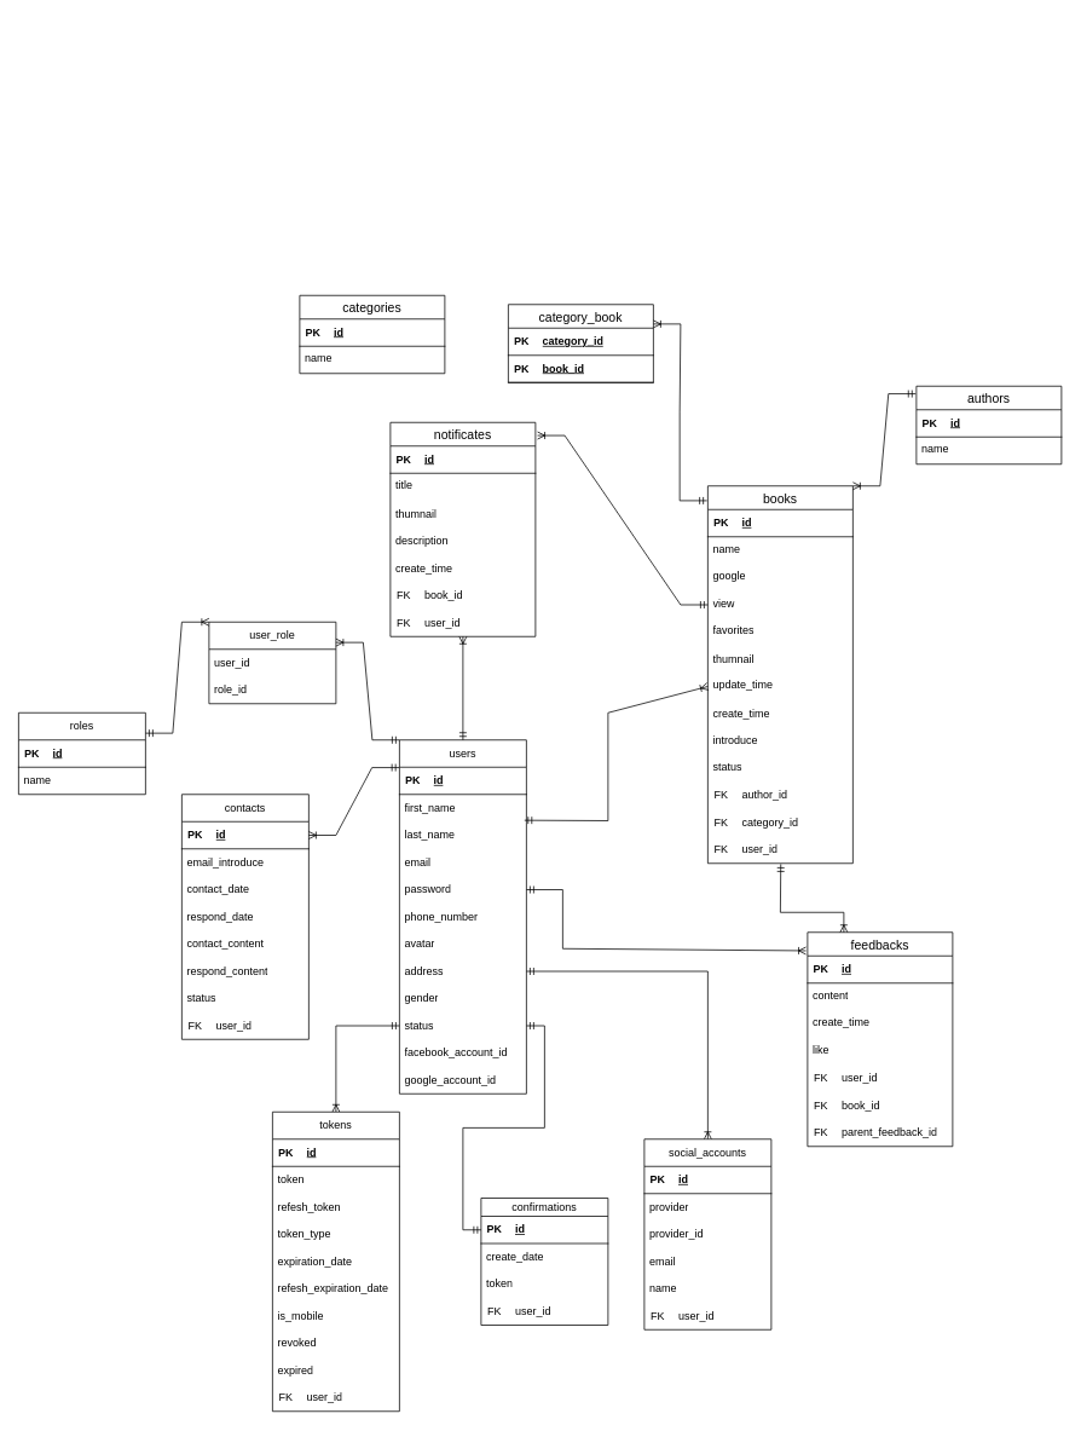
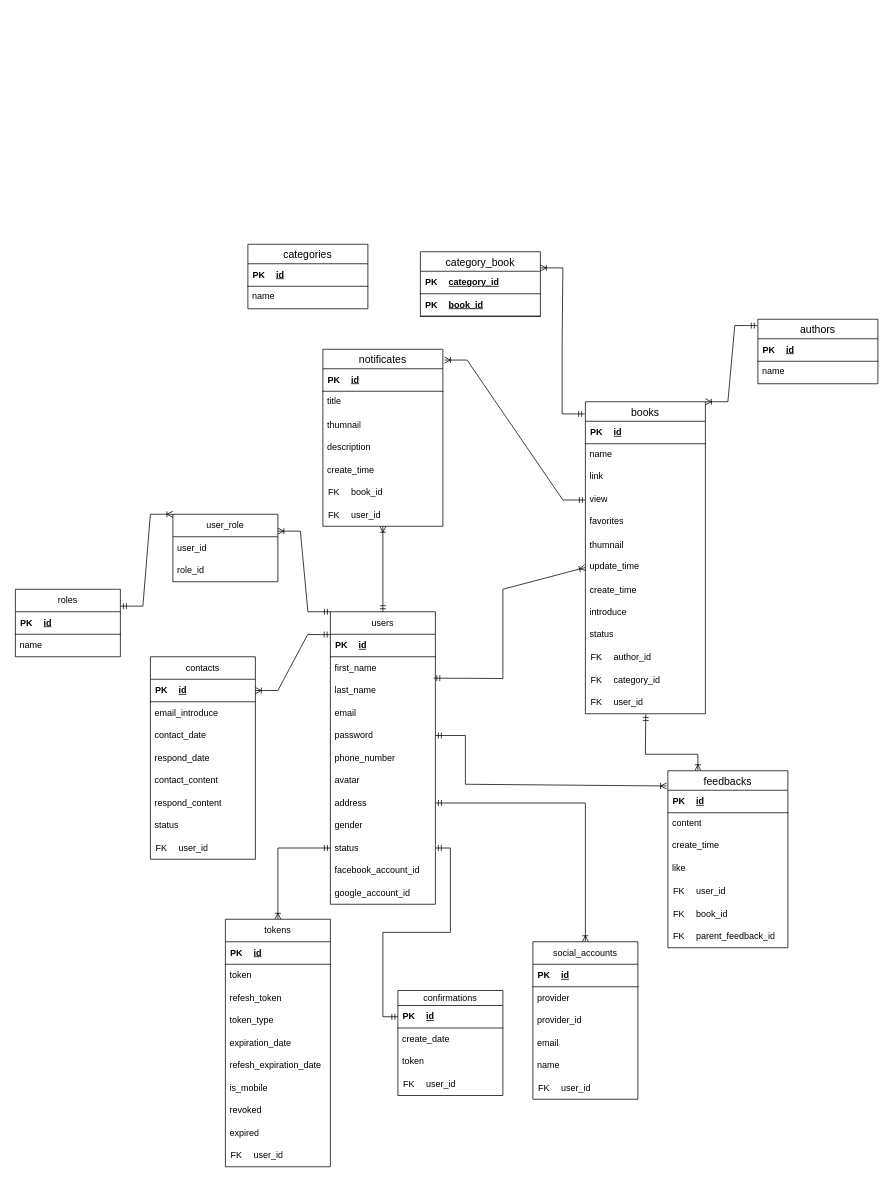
- <mxCell id="51" value="google" style="text;strokeColor=none;fillColor=none;spacingLeft=4;spacingRight=4;overflow=hidden;rotatable=0;points=[[0,0.5],[1,0.5]];portConstraint=eastwest;fontSize=12;whiteSpace=wrap;html=1;" vertex="1" parent="45"><mxGeometry y="86" width="160" height="30" as="geometry" /></mxCell>
+ <mxCell id="51" value="link" style="text;strokeColor=none;fillColor=none;spacingLeft=4;spacingRight=4;overflow=hidden;rotatable=0;points=[[0,0.5],[1,0.5]];portConstraint=eastwest;fontSize=12;whiteSpace=wrap;html=1;" vertex="1" parent="45"><mxGeometry y="86" width="160" height="30" as="geometry" /></mxCell>
